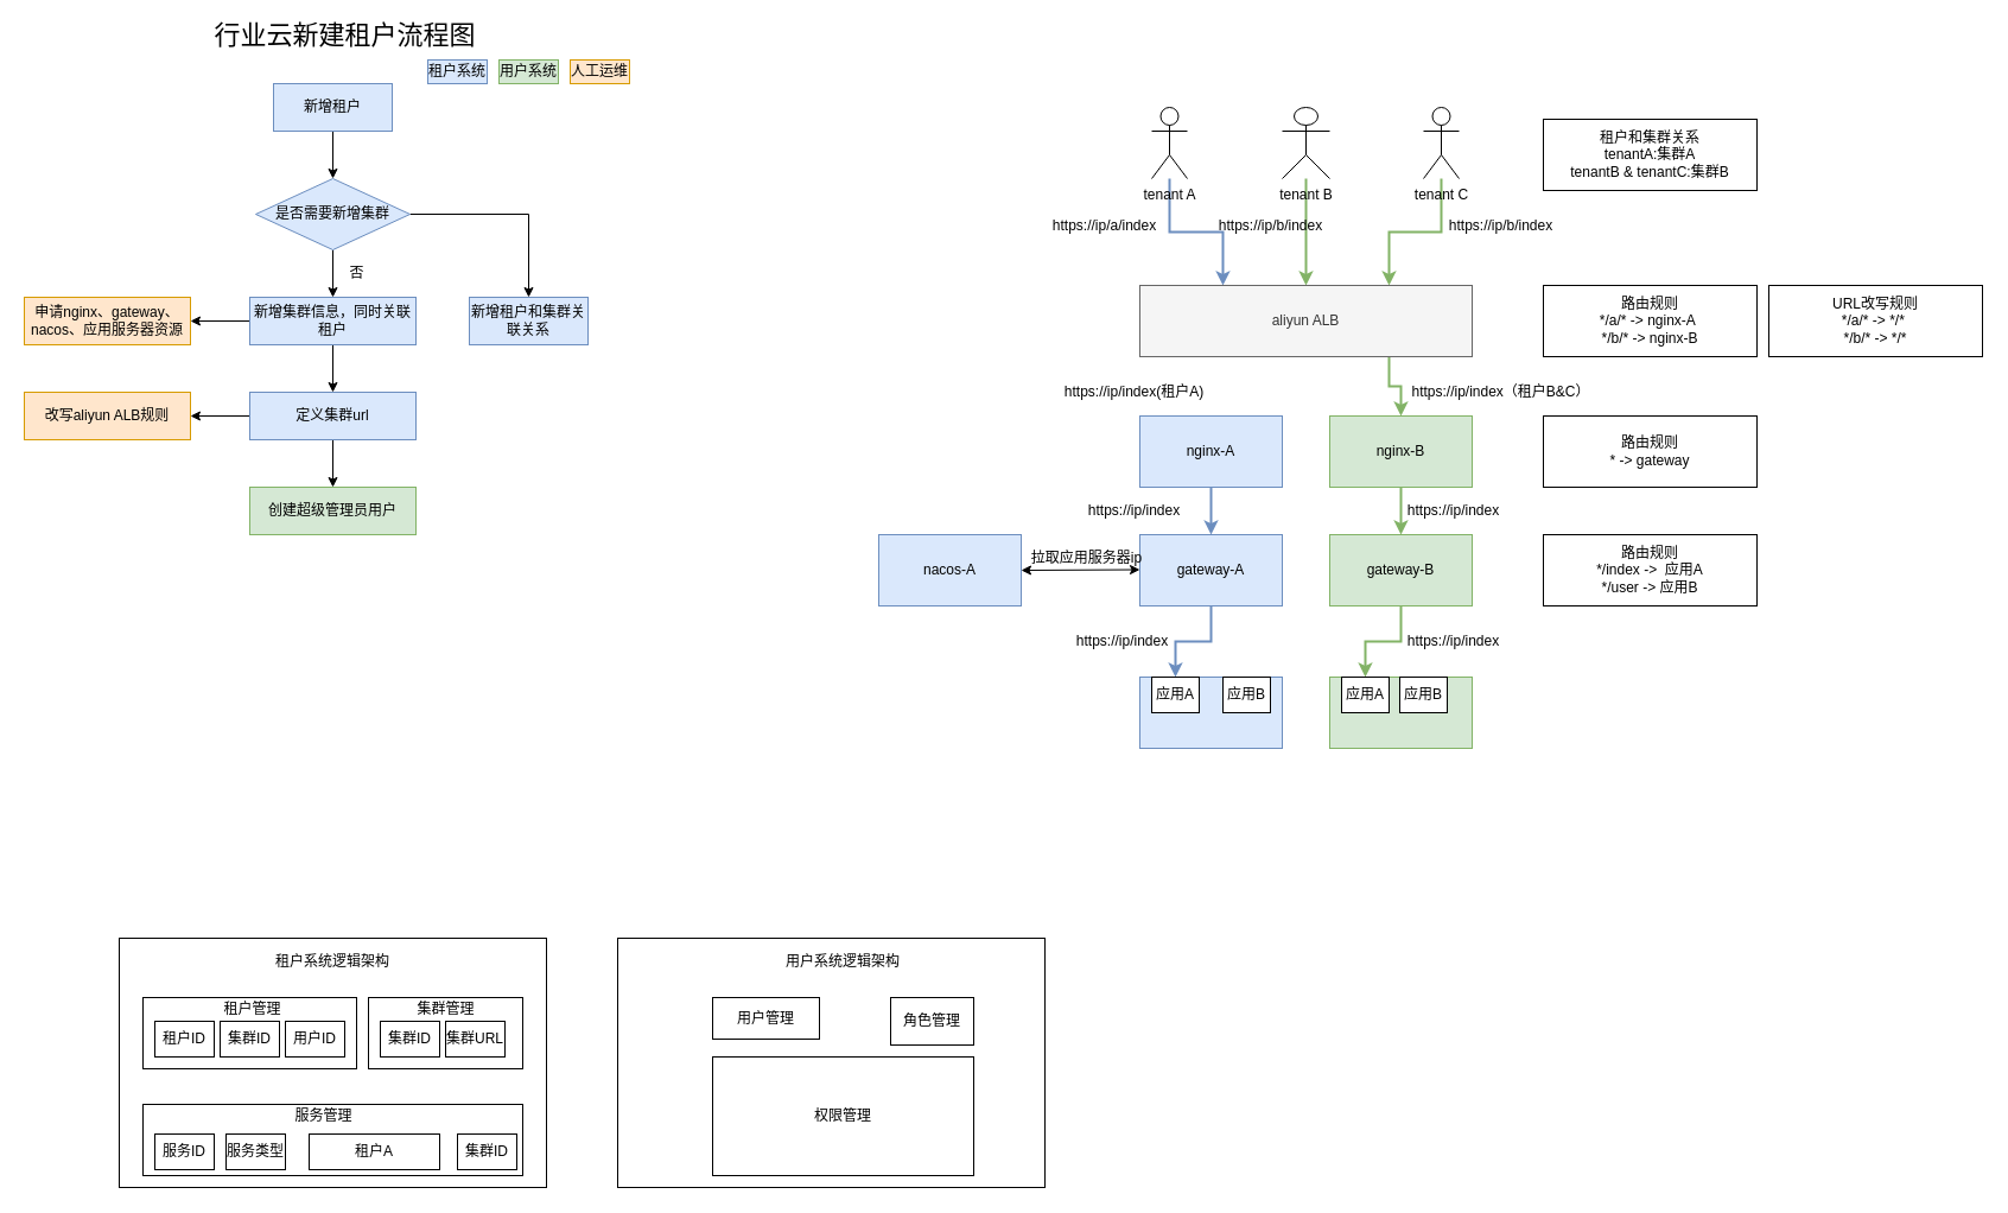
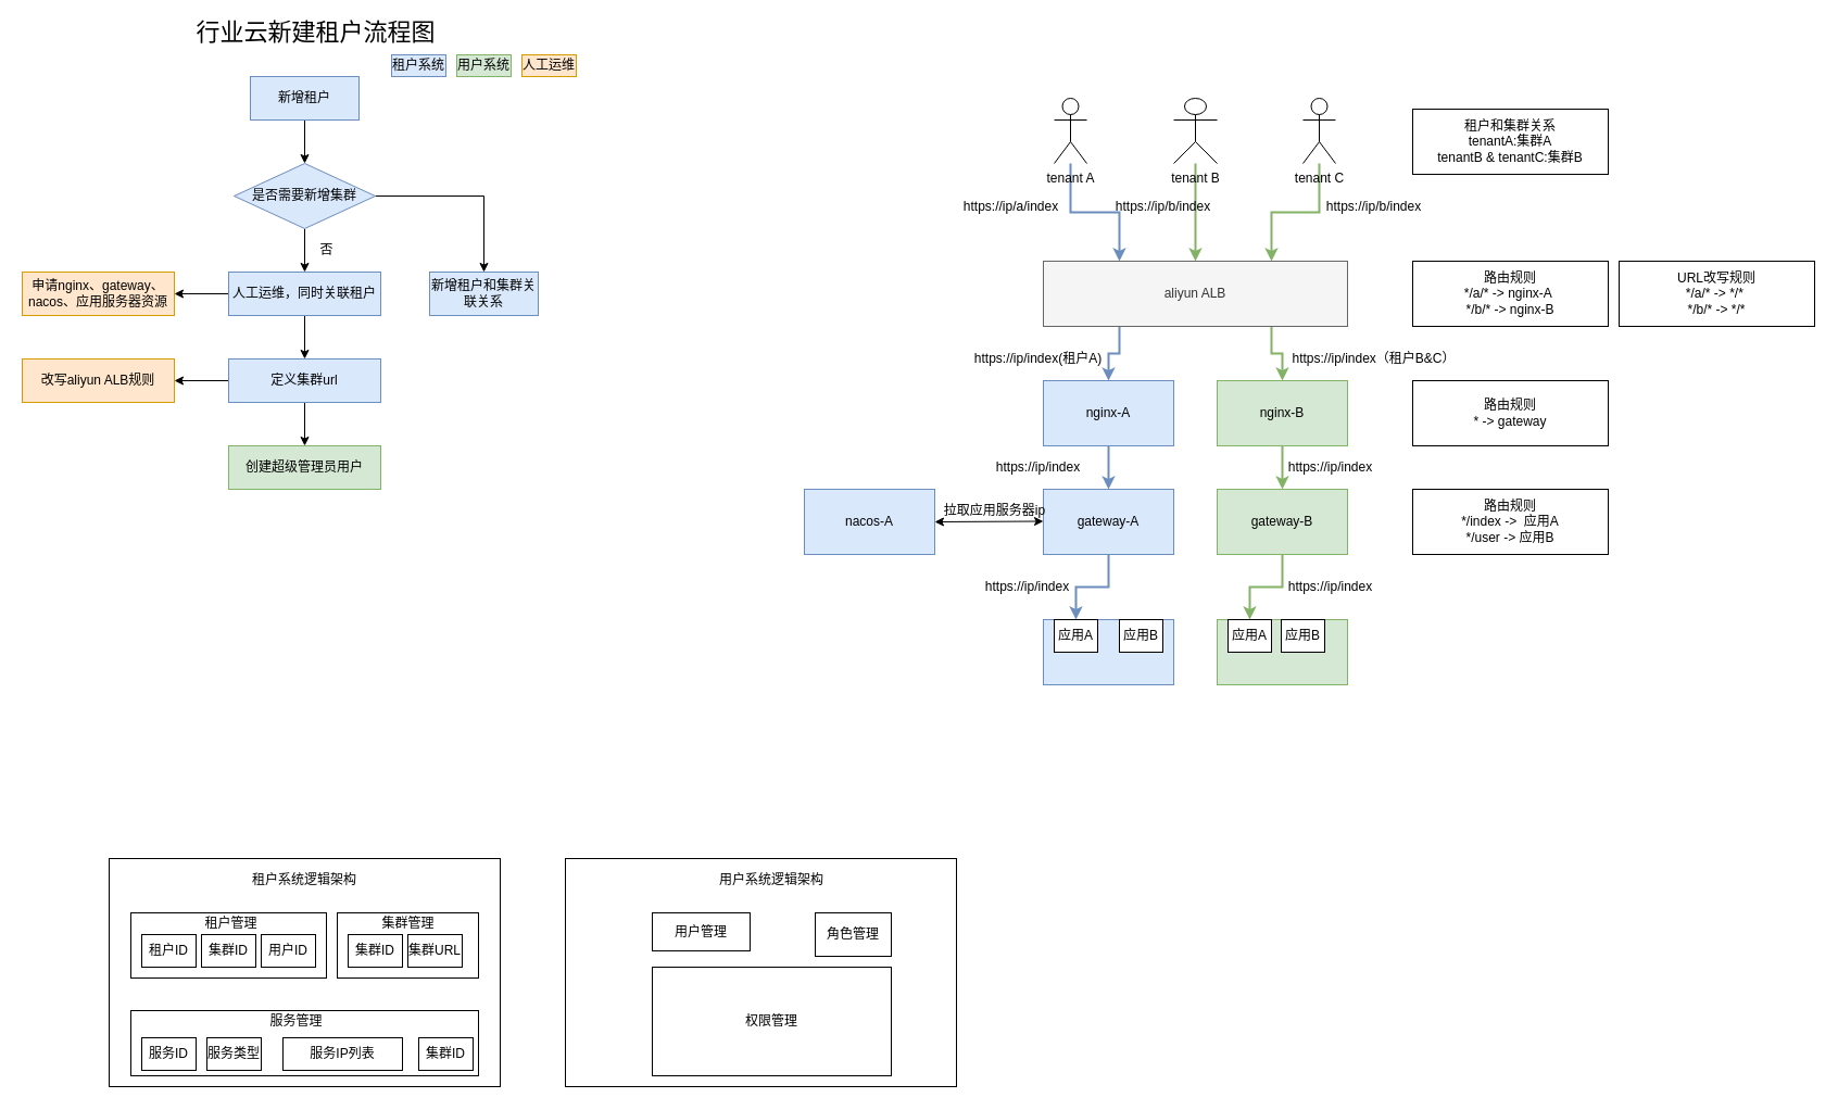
- <mxCell id="51" value="新增集群信息，同时关联租户" style="rounded=0;whiteSpace=wrap;html=1;fillColor=#dae8fc;strokeColor=#6c8ebf;strokeWidth=1;" vertex="1" parent="1"><mxGeometry x="210" y="250" width="140" height="40" as="geometry" /></mxCell>
+ <mxCell id="51" value="人工运维，同时关联租户" style="rounded=0;whiteSpace=wrap;html=1;fillColor=#dae8fc;strokeColor=#6c8ebf;strokeWidth=1;" vertex="1" parent="1"><mxGeometry x="210" y="250" width="140" height="40" as="geometry" /></mxCell>
+ <mxCell id="9" style="edgeStyle=orthogonalEdgeStyle;rounded=0;orthogonalLoop=1;jettySize=auto;html=1;exitX=0.25;exitY=1;exitDx=0;exitDy=0;strokeColor=#6c8ebf;strokeWidth=2;fillColor=#dae8fc;" edge="1" parent="1" source="11" target="16"><mxGeometry relative="1" as="geometry" /></mxCell>
- <mxCell id="74" value="租户A" style="rounded=0;whiteSpace=wrap;html=1;strokeWidth=1;" vertex="1" parent="1"><mxGeometry x="260" y="955" width="110" height="30" as="geometry" /></mxCell>
+ <mxCell id="74" value="服务IP列表" style="rounded=0;whiteSpace=wrap;html=1;strokeWidth=1;" vertex="1" parent="1"><mxGeometry x="260" y="955" width="110" height="30" as="geometry" /></mxCell>
